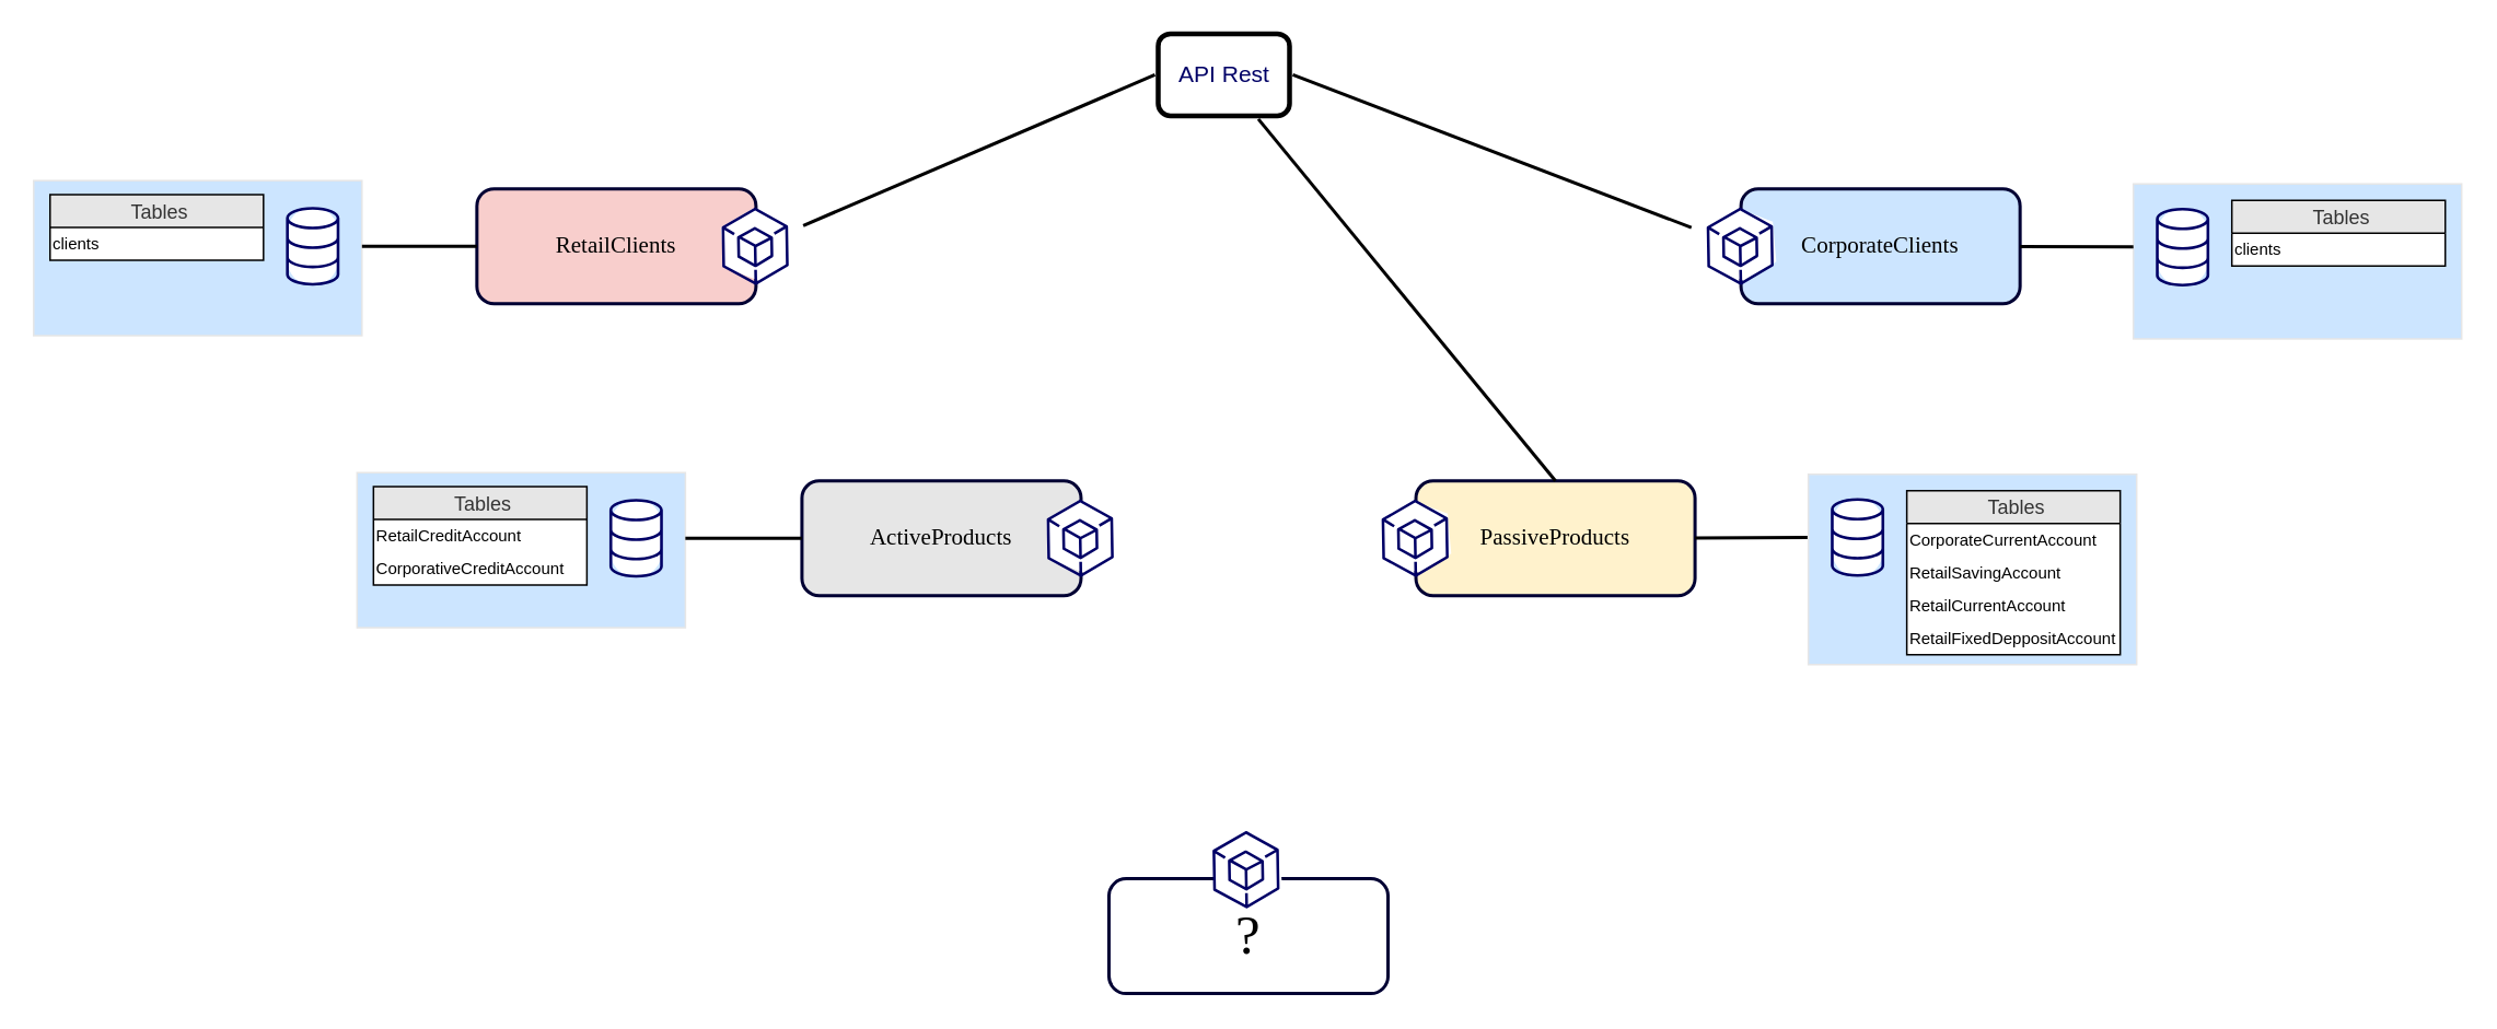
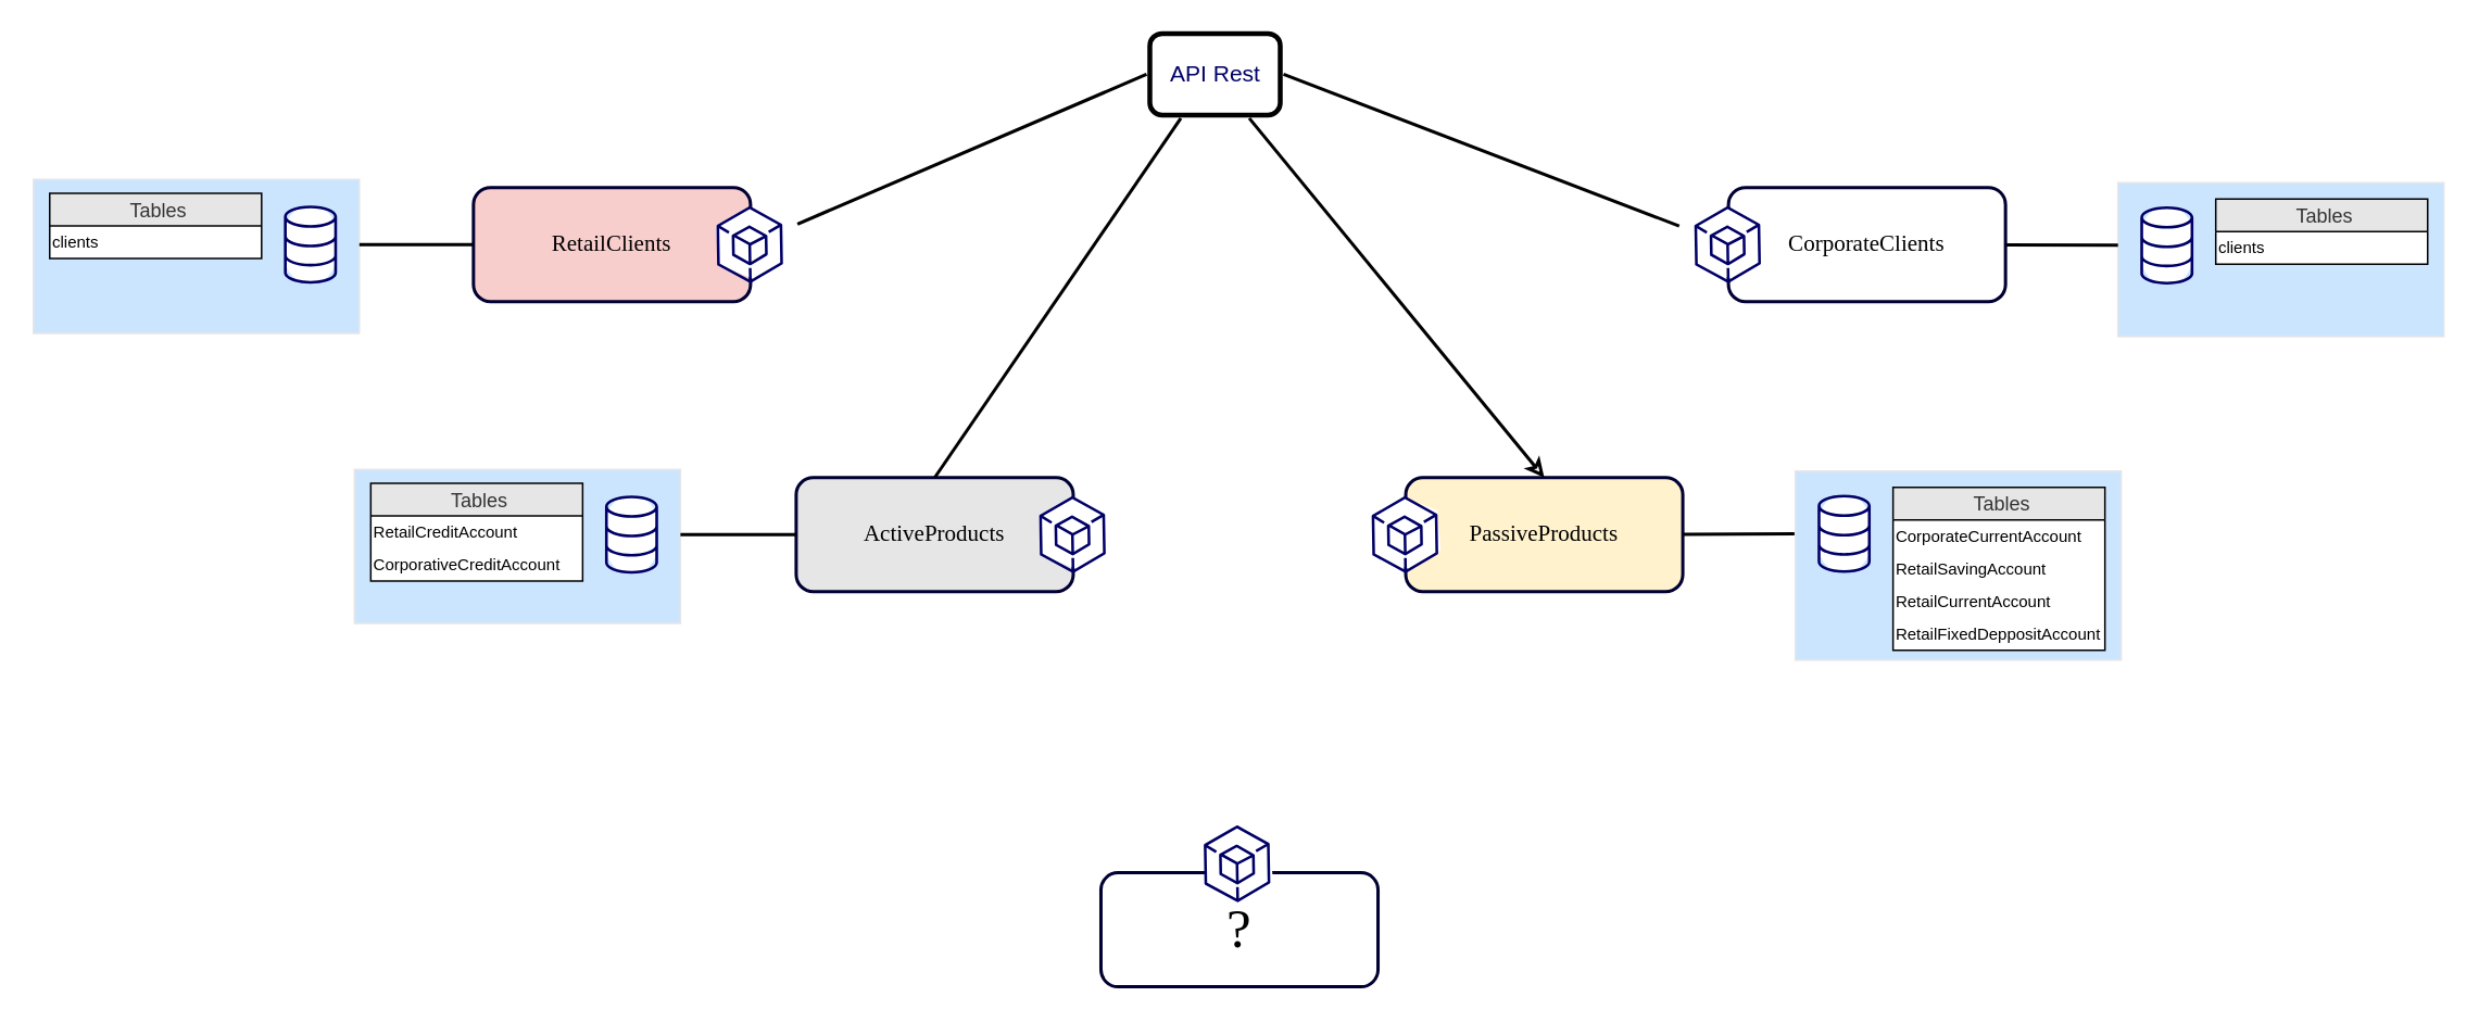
- <mxCell id="9" value="CorporateClients" style="rounded=1;whiteSpace=wrap;html=1;shadow=0;labelBackgroundColor=none;strokeWidth=2;fontFamily=Verdana;fontSize=14;align=center;strokeColor=#000033;fillColor=#cce5ff;" parent="1" vertex="1"><mxGeometry x="1060" y="114.5" width="170" height="70" as="geometry" /></mxCell>
+ <mxCell id="9" value="CorporateClients" style="rounded=1;whiteSpace=wrap;html=1;shadow=0;labelBackgroundColor=none;strokeWidth=2;fontFamily=Verdana;fontSize=14;align=center;strokeColor=#000033;" parent="1" vertex="1"><mxGeometry x="1060" y="114.5" width="170" height="70" as="geometry" /></mxCell>
+ <mxCell id="54" style="edgeStyle=none;rounded=0;orthogonalLoop=1;jettySize=auto;html=1;exitX=0.25;exitY=1;exitDx=0;exitDy=0;entryX=0.5;entryY=0;entryDx=0;entryDy=0;fontSize=14;fontColor=#000066;endArrow=none;endFill=0;strokeWidth=2;" parent="1" source="58" target="17" edge="1"><mxGeometry relative="1" as="geometry" /></mxCell>
- <mxCell id="55" style="edgeStyle=none;rounded=0;orthogonalLoop=1;jettySize=auto;html=1;exitX=0.75;exitY=1;exitDx=0;exitDy=0;entryX=0.5;entryY=0;entryDx=0;entryDy=0;fontSize=14;fontColor=#000066;endArrow=none;endFill=0;strokeWidth=2;" parent="1" source="58" target="13" edge="1"><mxGeometry relative="1" as="geometry" /></mxCell>
+ <mxCell id="55" style="edgeStyle=none;rounded=0;orthogonalLoop=1;jettySize=auto;html=1;exitX=0.75;exitY=1;exitDx=0;exitDy=0;entryX=0.5;entryY=0;entryDx=0;entryDy=0;fontSize=14;fontColor=#000066;endArrow=classic;endFill=0;strokeWidth=2;" parent="1" source="58" target="13" edge="1"><mxGeometry relative="1" as="geometry" /></mxCell>
